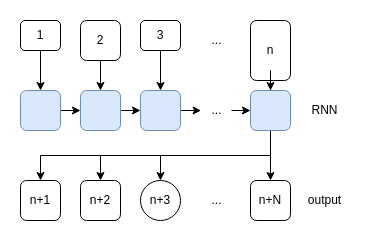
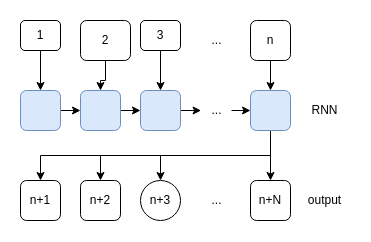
- <mxCell id="5" value="2" style="rounded=1;whiteSpace=wrap;html=1;fillColor=none;" vertex="1" parent="1"><mxGeometry x="80" y="20" width="40" height="40" as="geometry" /></mxCell>
+ <mxCell id="5" value="2" style="rounded=1;whiteSpace=wrap;html=1;fillColor=none;" vertex="1" parent="1"><mxGeometry x="80" y="20" width="50" height="40" as="geometry" /></mxCell>
- <mxCell id="9" value="n" style="rounded=1;whiteSpace=wrap;html=1;fillColor=none;" vertex="1" parent="1"><mxGeometry x="250" y="20" width="40" height="60" as="geometry" /></mxCell>
+ <mxCell id="9" value="n" style="rounded=1;whiteSpace=wrap;html=1;fillColor=none;" vertex="1" parent="1"><mxGeometry x="250" y="20" width="40" height="40" as="geometry" /></mxCell>
